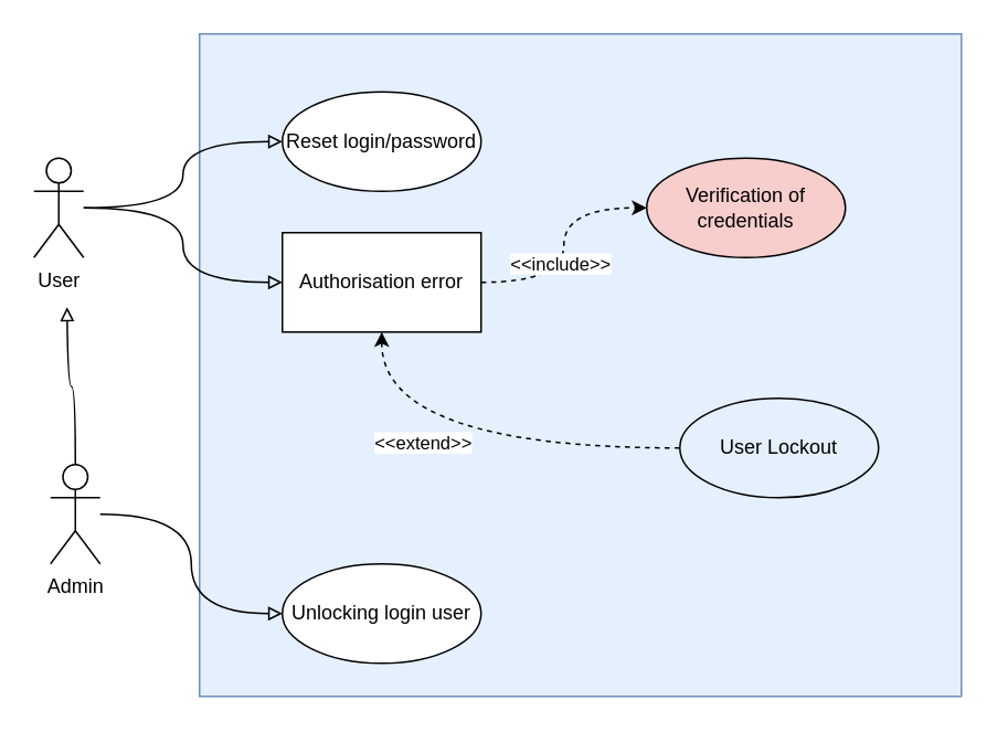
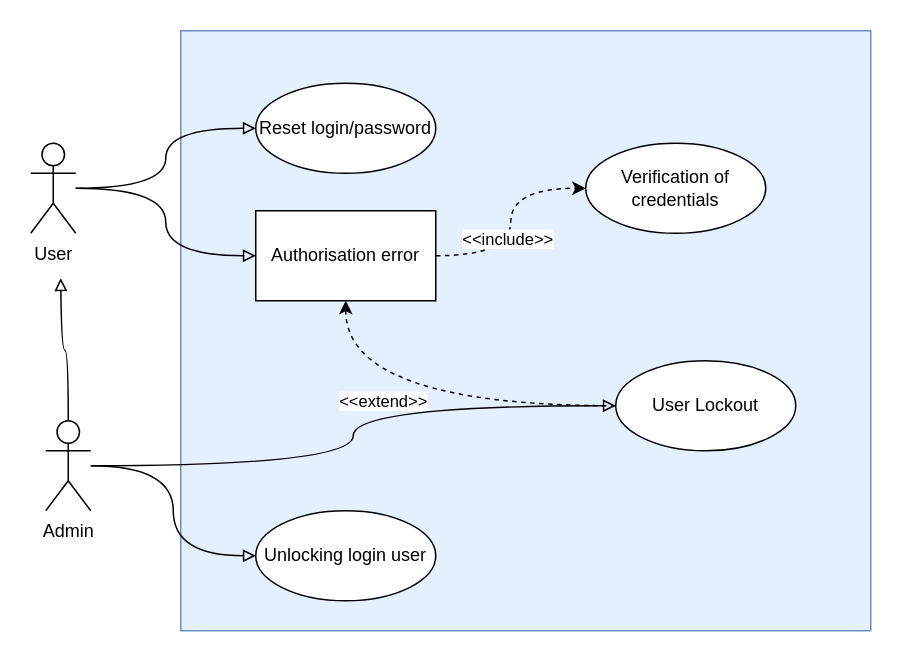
- <mxCell id="10" value="Verification of credentials" style="ellipse;whiteSpace=wrap;html=1;fillColor=#f8cecc;" parent="1" vertex="1"><mxGeometry x="390" y="95" width="120" height="60" as="geometry" /></mxCell>
+ <mxCell id="10" value="Verification of credentials" style="ellipse;whiteSpace=wrap;html=1;" parent="1" vertex="1"><mxGeometry x="390" y="95" width="120" height="60" as="geometry" /></mxCell>
- <mxCell id="15" value="User Lockout" style="ellipse;whiteSpace=wrap;html=1;fillColor=#e5f0ff;" parent="1" vertex="1"><mxGeometry x="410" y="240" width="120" height="60" as="geometry" /></mxCell>
+ <mxCell id="15" value="User Lockout" style="ellipse;whiteSpace=wrap;html=1;" parent="1" vertex="1"><mxGeometry x="410" y="240" width="120" height="60" as="geometry" /></mxCell>
+ <mxCell id="5" style="edgeStyle=orthogonalEdgeStyle;rounded=0;orthogonalLoop=1;jettySize=auto;html=1;curved=1;endArrow=block;endFill=0;" parent="1" source="6" target="15" edge="1"><mxGeometry relative="1" as="geometry" /></mxCell>
